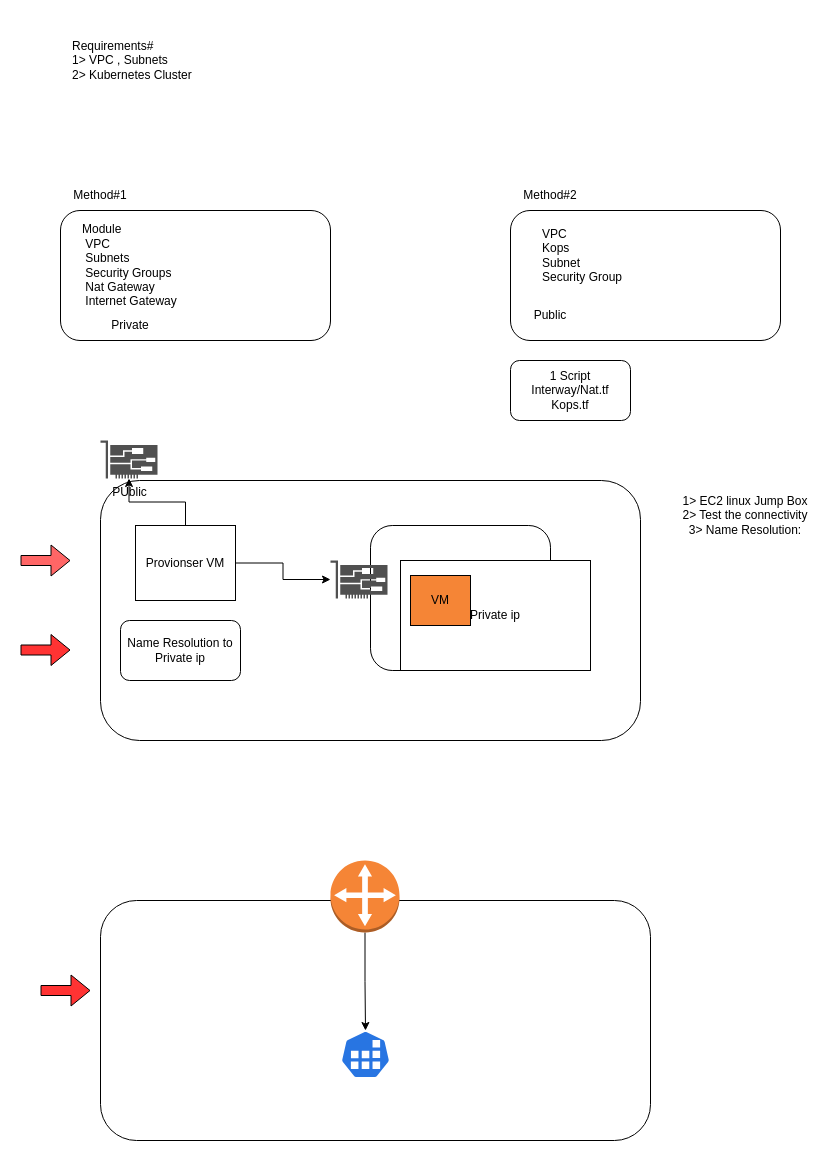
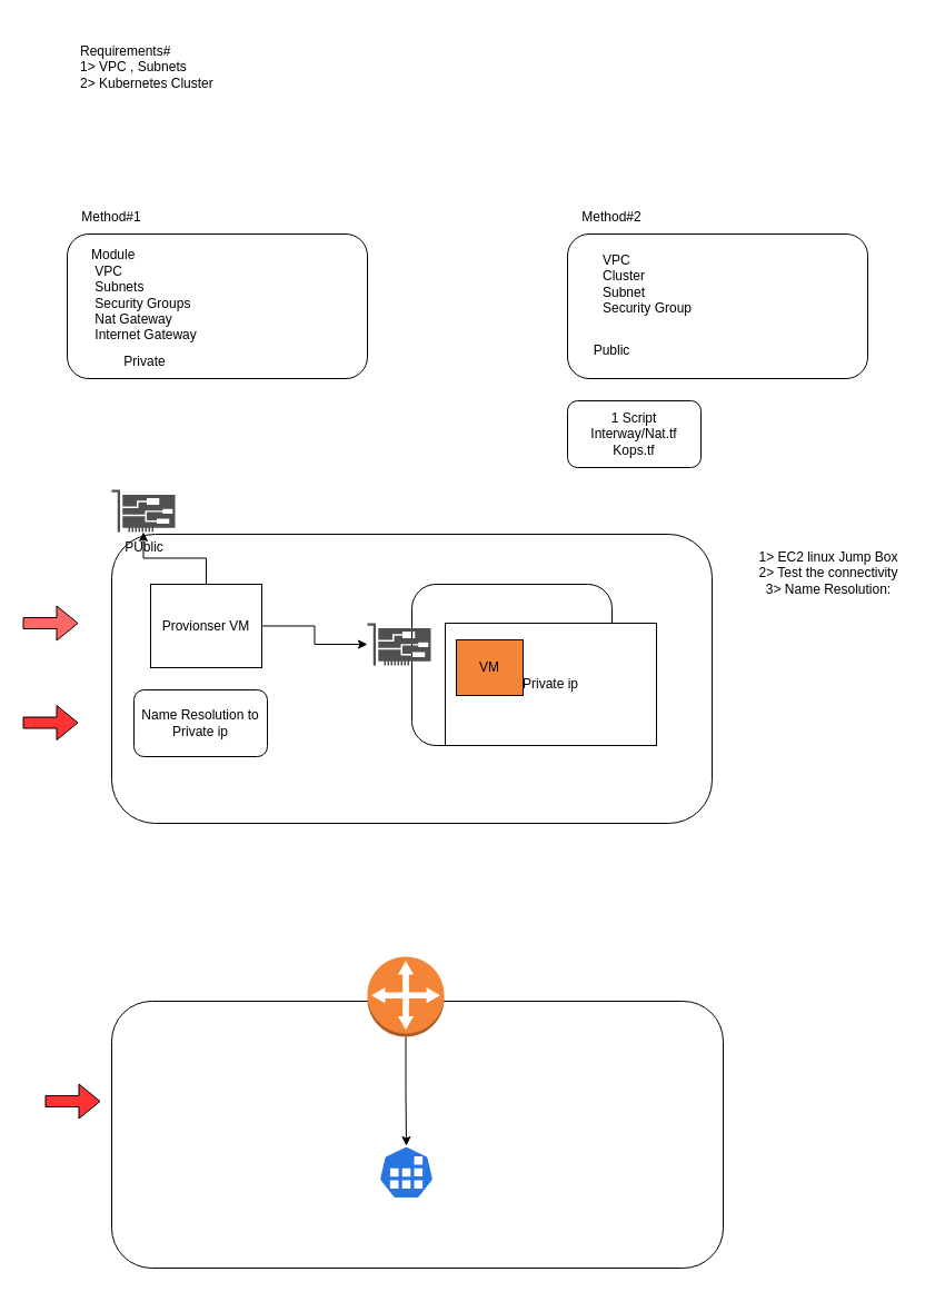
- <mxCell id="3" value="VPC&lt;br&gt;Kops&lt;br&gt;Subnet&lt;br&gt;Security Group" style="text;html=1;strokeColor=none;fillColor=none;align=left;verticalAlign=middle;whiteSpace=wrap;rounded=0;" vertex="1" parent="1"><mxGeometry x="540" y="240" width="150" height="30" as="geometry" /></mxCell>
+ <mxCell id="3" value="VPC&lt;br&gt;Cluster&lt;br&gt;Subnet&lt;br&gt;Security Group" style="text;html=1;strokeColor=none;fillColor=none;align=left;verticalAlign=middle;whiteSpace=wrap;rounded=0;" vertex="1" parent="1"><mxGeometry x="540" y="240" width="150" height="30" as="geometry" /></mxCell>
